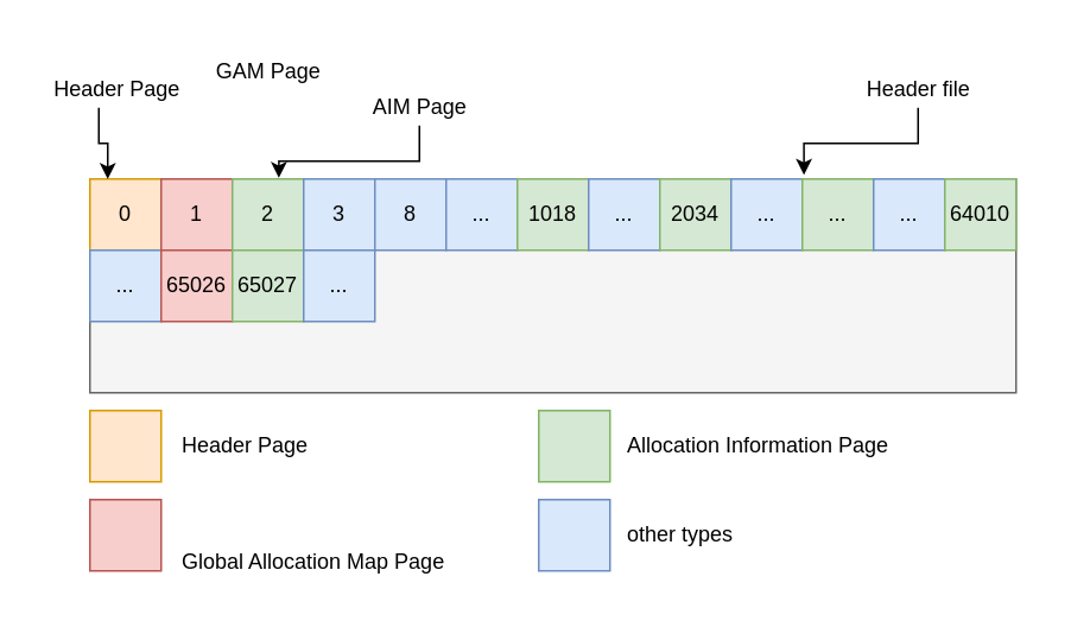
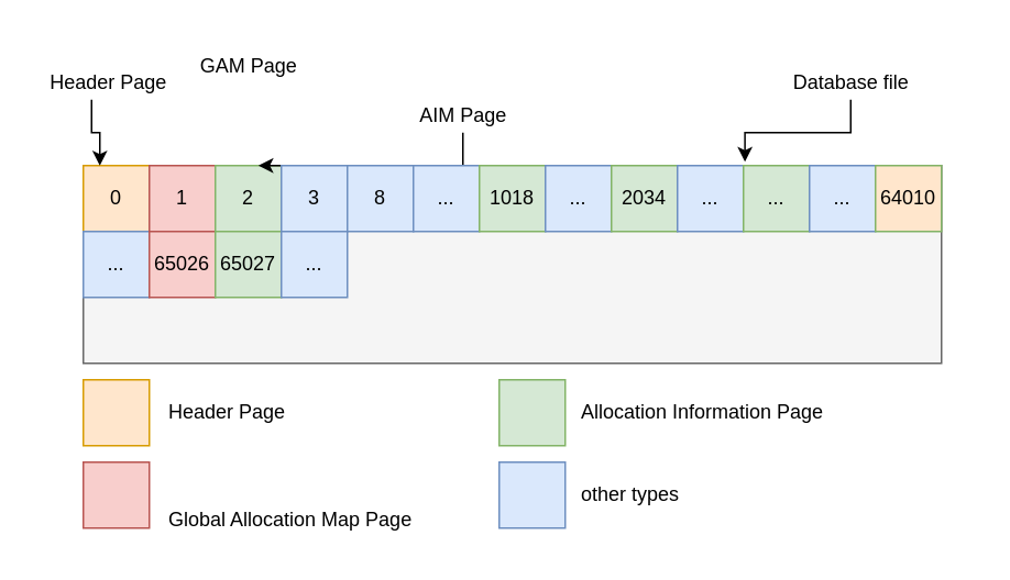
- <mxCell id="5" value="Header file" style="text;html=1;align=center;verticalAlign=middle;resizable=0;points=[];autosize=1;" vertex="1" parent="1"><mxGeometry x="470" y="40" width="90" height="20" as="geometry" /></mxCell>
+ <mxCell id="5" value="Database file" style="text;html=1;align=center;verticalAlign=middle;resizable=0;points=[];autosize=1;" vertex="1" parent="1"><mxGeometry x="470" y="40" width="90" height="20" as="geometry" /></mxCell>
- <mxCell id="12" value="AIM Page&lt;br&gt;" style="text;html=1;align=center;verticalAlign=middle;resizable=0;points=[];autosize=1;" vertex="1" parent="1"><mxGeometry x="200" y="50" width="70" height="20" as="geometry" /></mxCell>
+ <mxCell id="12" value="AIM Page&lt;br&gt;" style="text;html=1;align=center;verticalAlign=middle;resizable=0;points=[];autosize=1;" vertex="1" parent="1"><mxGeometry x="245" y="60" width="70" height="20" as="geometry" /></mxCell>
- <mxCell id="23" value="64010" style="whiteSpace=wrap;html=1;aspect=fixed;fillColor=#d5e8d4;strokeColor=#82b366;" vertex="1" parent="1"><mxGeometry x="530" y="100" width="40" height="40" as="geometry" /></mxCell>
+ <mxCell id="23" value="64010" style="whiteSpace=wrap;html=1;aspect=fixed;fillColor=#ffe6cc;strokeColor=#82b366;" vertex="1" parent="1"><mxGeometry x="530" y="100" width="40" height="40" as="geometry" /></mxCell>
